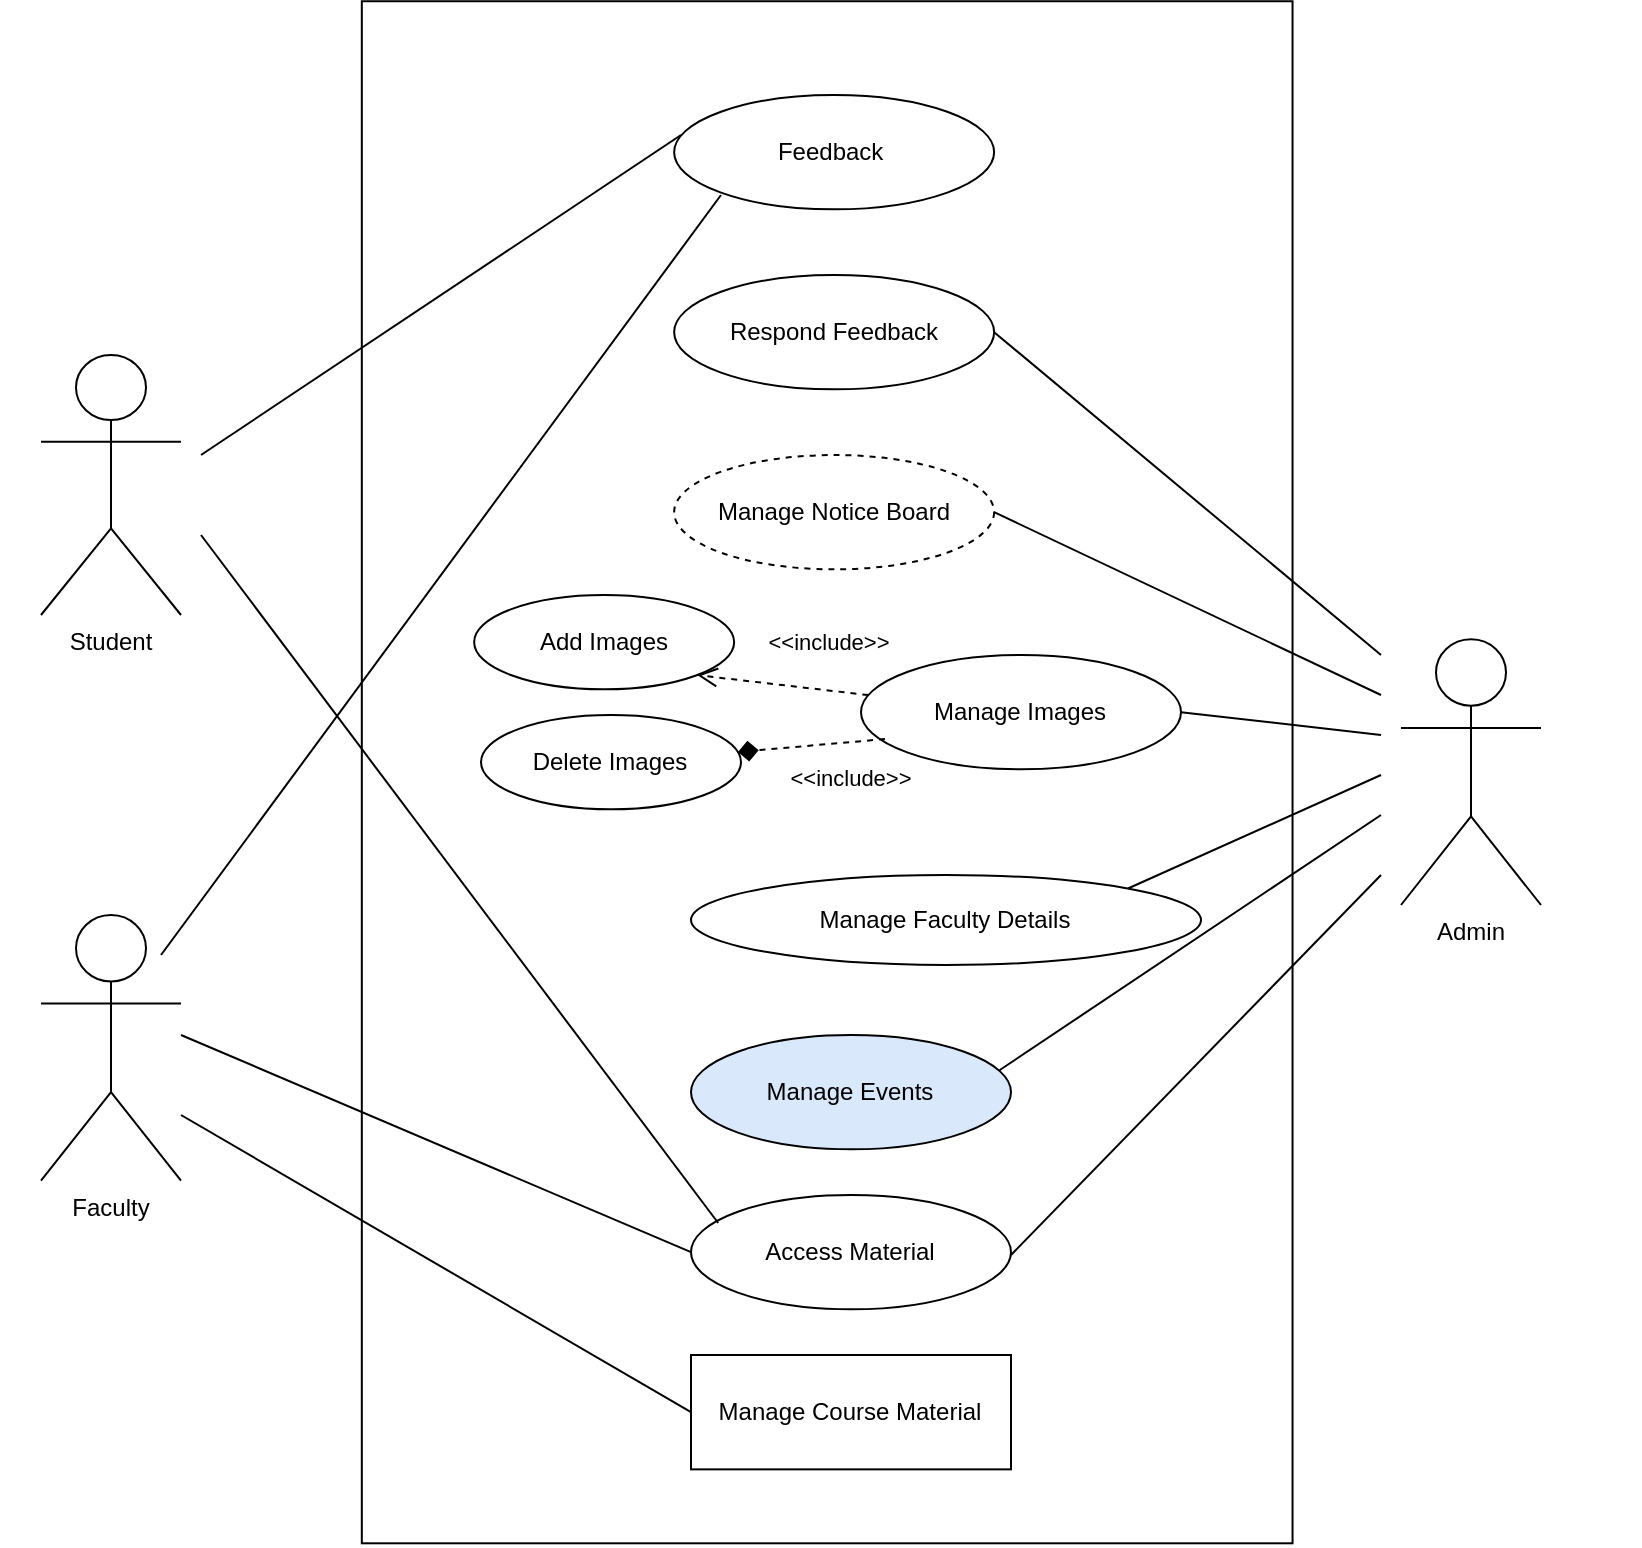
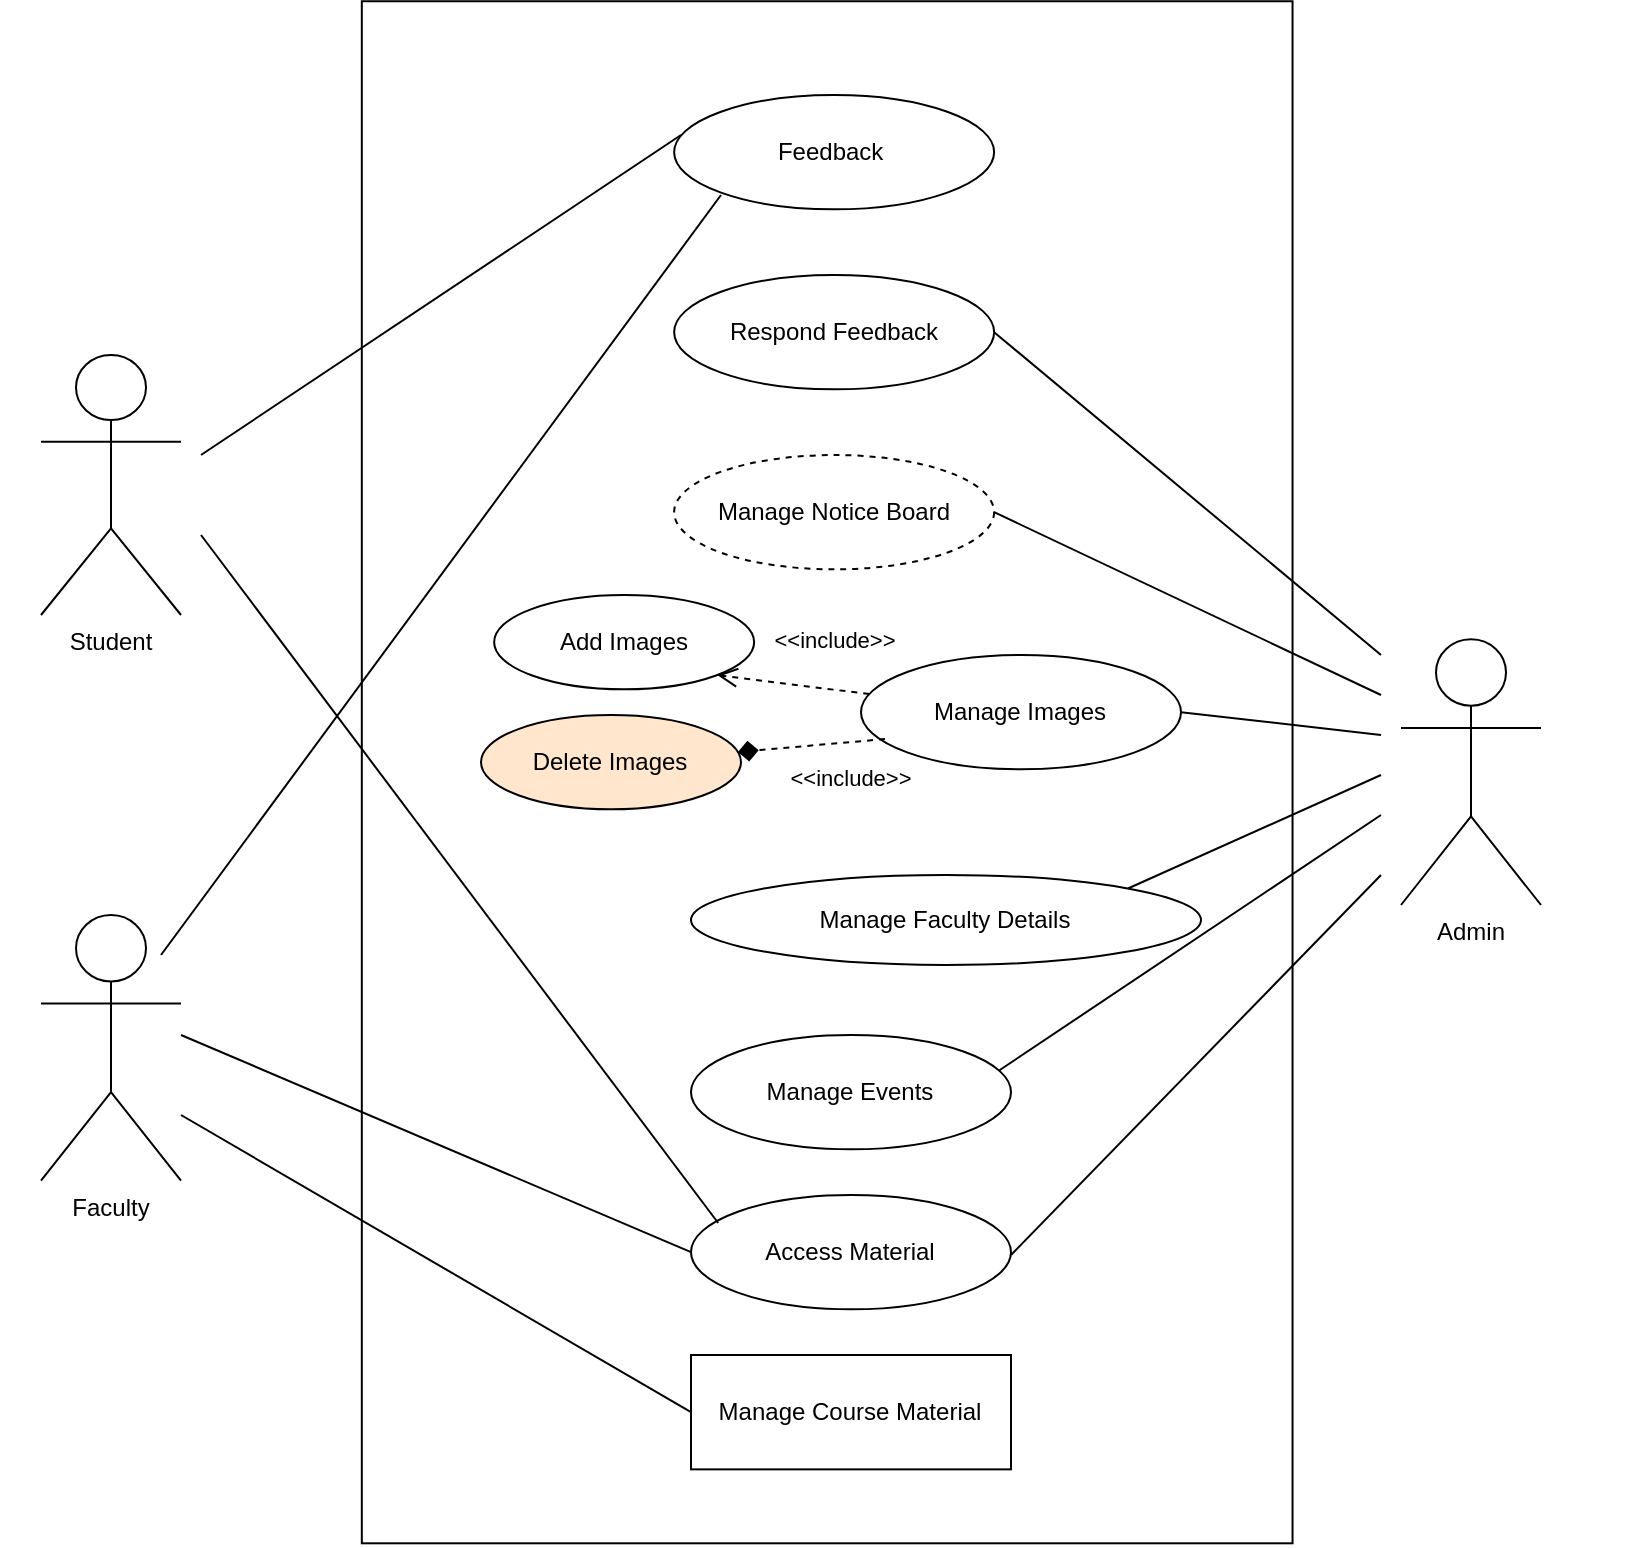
- <mxCell id="25" value="&lt;span style=&quot;background-color: initial;&quot;&gt;Add Images&lt;/span&gt;" style="ellipse;whiteSpace=wrap;html=1;" parent="1" vertex="1"><mxGeometry x="236.57" y="270" width="130" height="47.18" as="geometry" /></mxCell>
+ <mxCell id="25" value="&lt;span style=&quot;background-color: initial;&quot;&gt;Add Images&lt;/span&gt;" style="ellipse;whiteSpace=wrap;html=1;" parent="1" vertex="1"><mxGeometry x="246.57" y="270" width="130" height="47.18" as="geometry" /></mxCell>
- <mxCell id="24" value="Delete&lt;span style=&quot;background-color: initial;&quot;&gt;&amp;nbsp;Images&lt;/span&gt;" style="ellipse;whiteSpace=wrap;html=1;" parent="1" vertex="1"><mxGeometry x="240" y="330" width="130" height="47.18" as="geometry" /></mxCell>
+ <mxCell id="24" value="Delete&lt;span style=&quot;background-color: initial;&quot;&gt;&amp;nbsp;Images&lt;/span&gt;" style="ellipse;whiteSpace=wrap;html=1;fillColor=#ffe6cc;" parent="1" vertex="1"><mxGeometry x="240" y="330" width="130" height="47.18" as="geometry" /></mxCell>
- <mxCell id="9" value="Manage Events" style="ellipse;whiteSpace=wrap;html=1;fillColor=#dae8fc;" parent="1" vertex="1"><mxGeometry x="345" y="490" width="160" height="57.18" as="geometry" /></mxCell>
+ <mxCell id="9" value="Manage Events" style="ellipse;whiteSpace=wrap;html=1;" parent="1" vertex="1"><mxGeometry x="345" y="490" width="160" height="57.18" as="geometry" /></mxCell>
